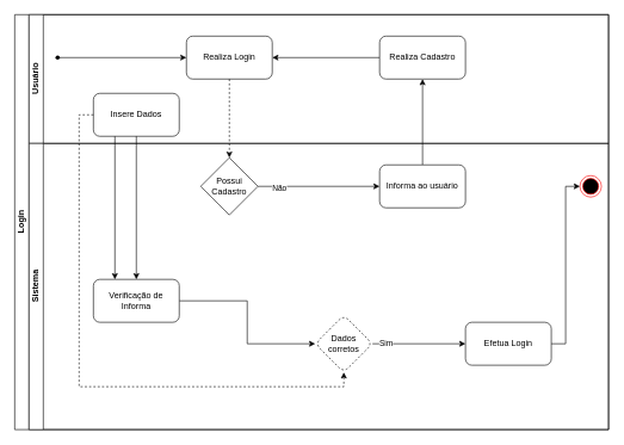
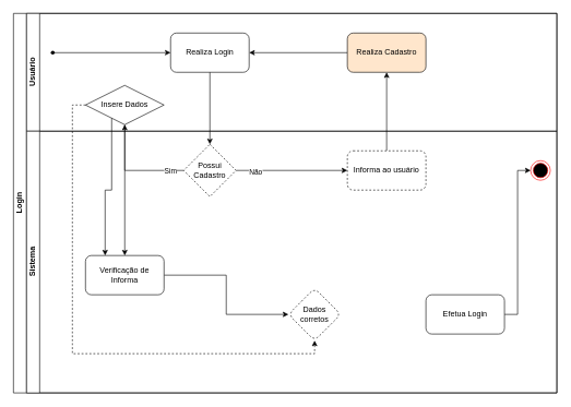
- <mxCell id="8" value="Realiza Cadastro" style="whiteSpace=wrap;html=1;rounded=1;" vertex="1" parent="5"><mxGeometry x="490" y="-150" width="120" height="60" as="geometry" /></mxCell>
+ <mxCell id="8" value="Realiza Cadastro" style="whiteSpace=wrap;html=1;rounded=1;fillColor=#ffe6cc;" vertex="1" parent="5"><mxGeometry x="490" y="-150" width="120" height="60" as="geometry" /></mxCell>
- <mxCell id="9" value="Insere Dados" style="rounded=1;whiteSpace=wrap;html=1;" vertex="1" parent="5"><mxGeometry x="90" y="-70" width="120" height="60" as="geometry" /></mxCell>
+ <mxCell id="9" value="Insere Dados" style="rhombus;whiteSpace=wrap;html=1;" vertex="1" parent="5"><mxGeometry x="90" y="-70" width="120" height="60" as="geometry" /></mxCell>
- <mxCell id="10" style="edgeStyle=orthogonalEdgeStyle;rounded=0;orthogonalLoop=1;jettySize=auto;html=1;dashed=1;" edge="1" parent="5" source="6" target="16"><mxGeometry relative="1" as="geometry" /></mxCell>
+ <mxCell id="10" style="edgeStyle=orthogonalEdgeStyle;rounded=0;orthogonalLoop=1;jettySize=auto;html=1;" edge="1" parent="5" source="6" target="16"><mxGeometry relative="1" as="geometry" /></mxCell>
+ <mxCell id="25" style="edgeStyle=orthogonalEdgeStyle;rounded=0;orthogonalLoop=1;jettySize=auto;html=1;exitX=0;exitY=0.5;exitDx=0;exitDy=0;" edge="1" parent="5" source="16" target="9"><mxGeometry relative="1" as="geometry" /></mxCell>
+ <mxCell id="26" value="Sim" style="edgeLabel;html=1;align=center;verticalAlign=middle;resizable=0;points=[];" vertex="1" connectable="0" parent="25"><mxGeometry x="-0.733" relative="1" as="geometry"><mxPoint as="offset" /></mxGeometry></mxCell>
- <mxCell id="16" value="Possui Cadastro" style="rhombus;whiteSpace=wrap;html=1;" vertex="1" parent="5"><mxGeometry x="240" y="20" width="80" height="80" as="geometry" /></mxCell>
+ <mxCell id="16" value="Possui Cadastro" style="rhombus;whiteSpace=wrap;html=1;dashed=1;" vertex="1" parent="5"><mxGeometry x="240" y="20" width="80" height="80" as="geometry" /></mxCell>
- <mxCell id="19" value="Informa ao usuário" style="rounded=1;whiteSpace=wrap;html=1;" vertex="1" parent="5"><mxGeometry x="490" y="30" width="120" height="60" as="geometry" /></mxCell>
+ <mxCell id="19" value="Informa ao usuário" style="rounded=1;whiteSpace=wrap;html=1;dashed=1;" vertex="1" parent="5"><mxGeometry x="490" y="30" width="120" height="60" as="geometry" /></mxCell>
- <mxCell id="22" style="edgeStyle=orthogonalEdgeStyle;rounded=0;orthogonalLoop=1;jettySize=auto;html=1;" edge="1" parent="5" source="24" target="18"><mxGeometry relative="1" as="geometry" /></mxCell>
- <mxCell id="23" value="Sim" style="edgeLabel;html=1;align=center;verticalAlign=middle;resizable=0;points=[];" vertex="1" connectable="0" parent="22"><mxGeometry x="-0.717" y="1" relative="1" as="geometry"><mxPoint as="offset" /></mxGeometry></mxCell>
